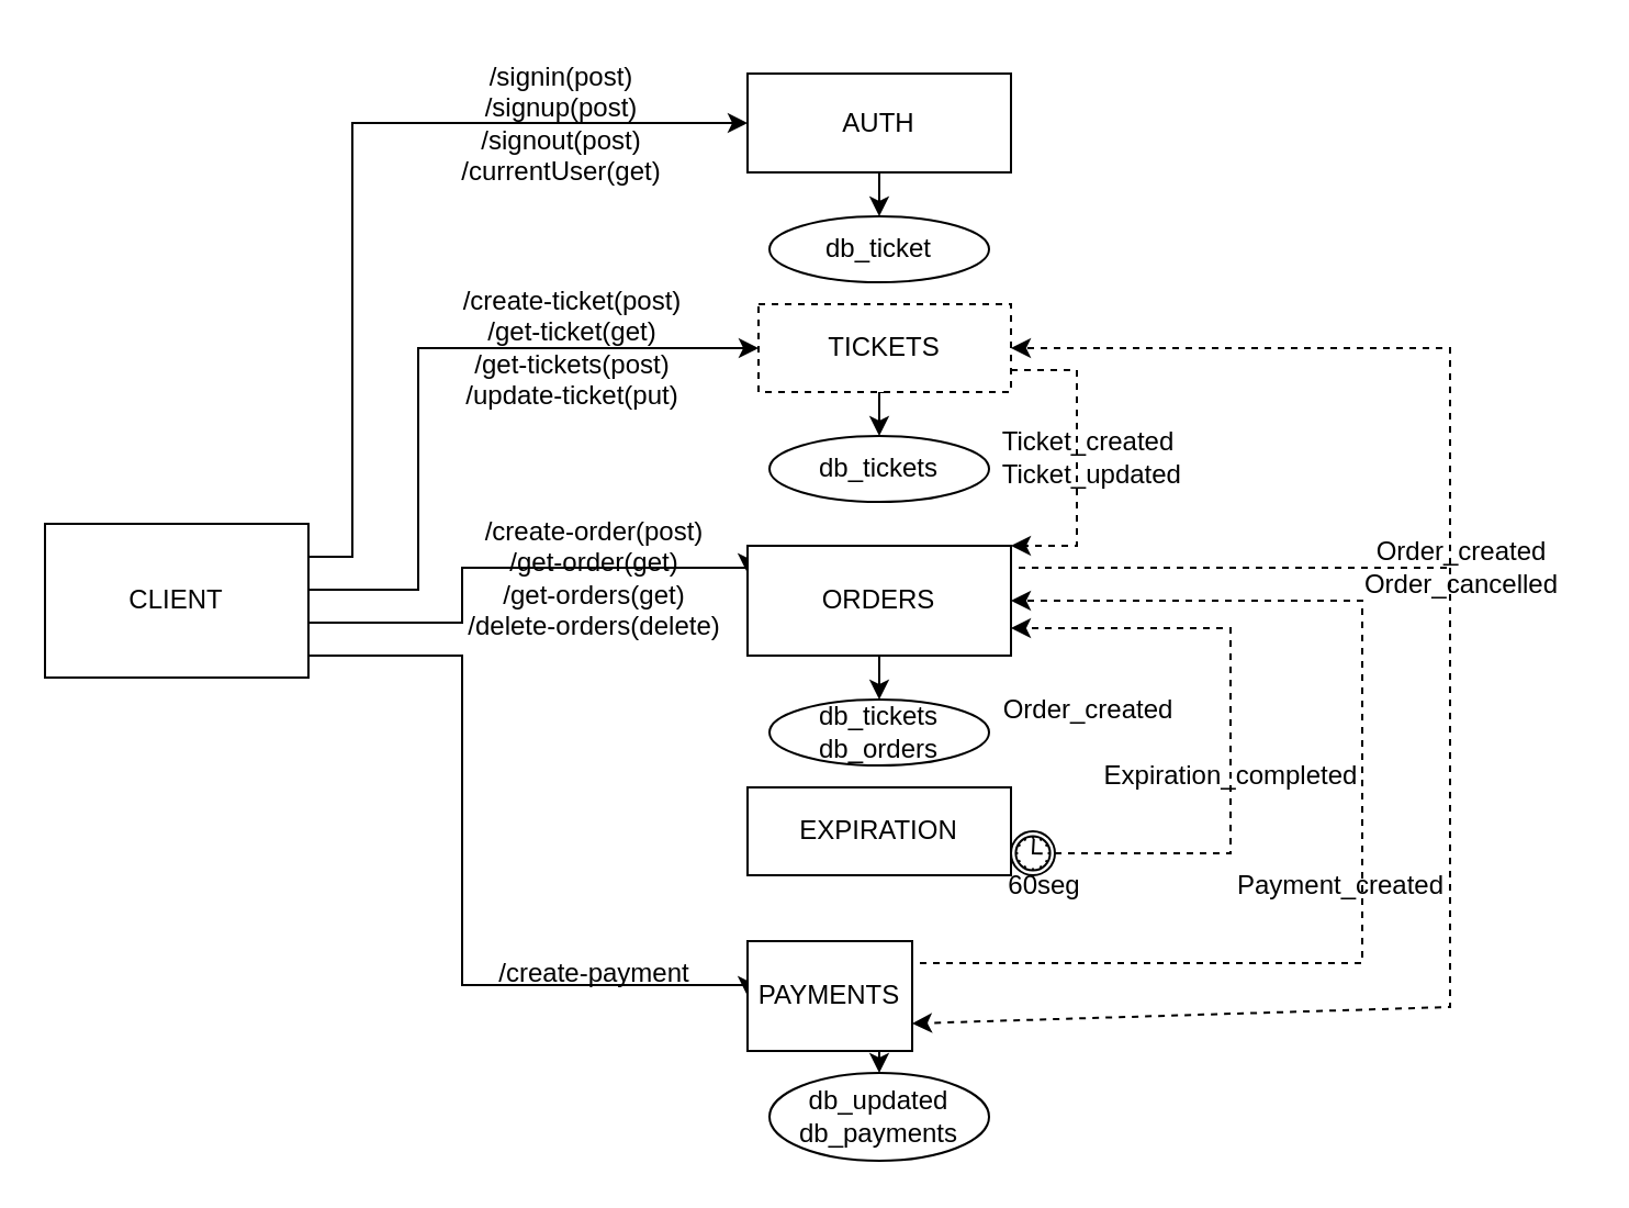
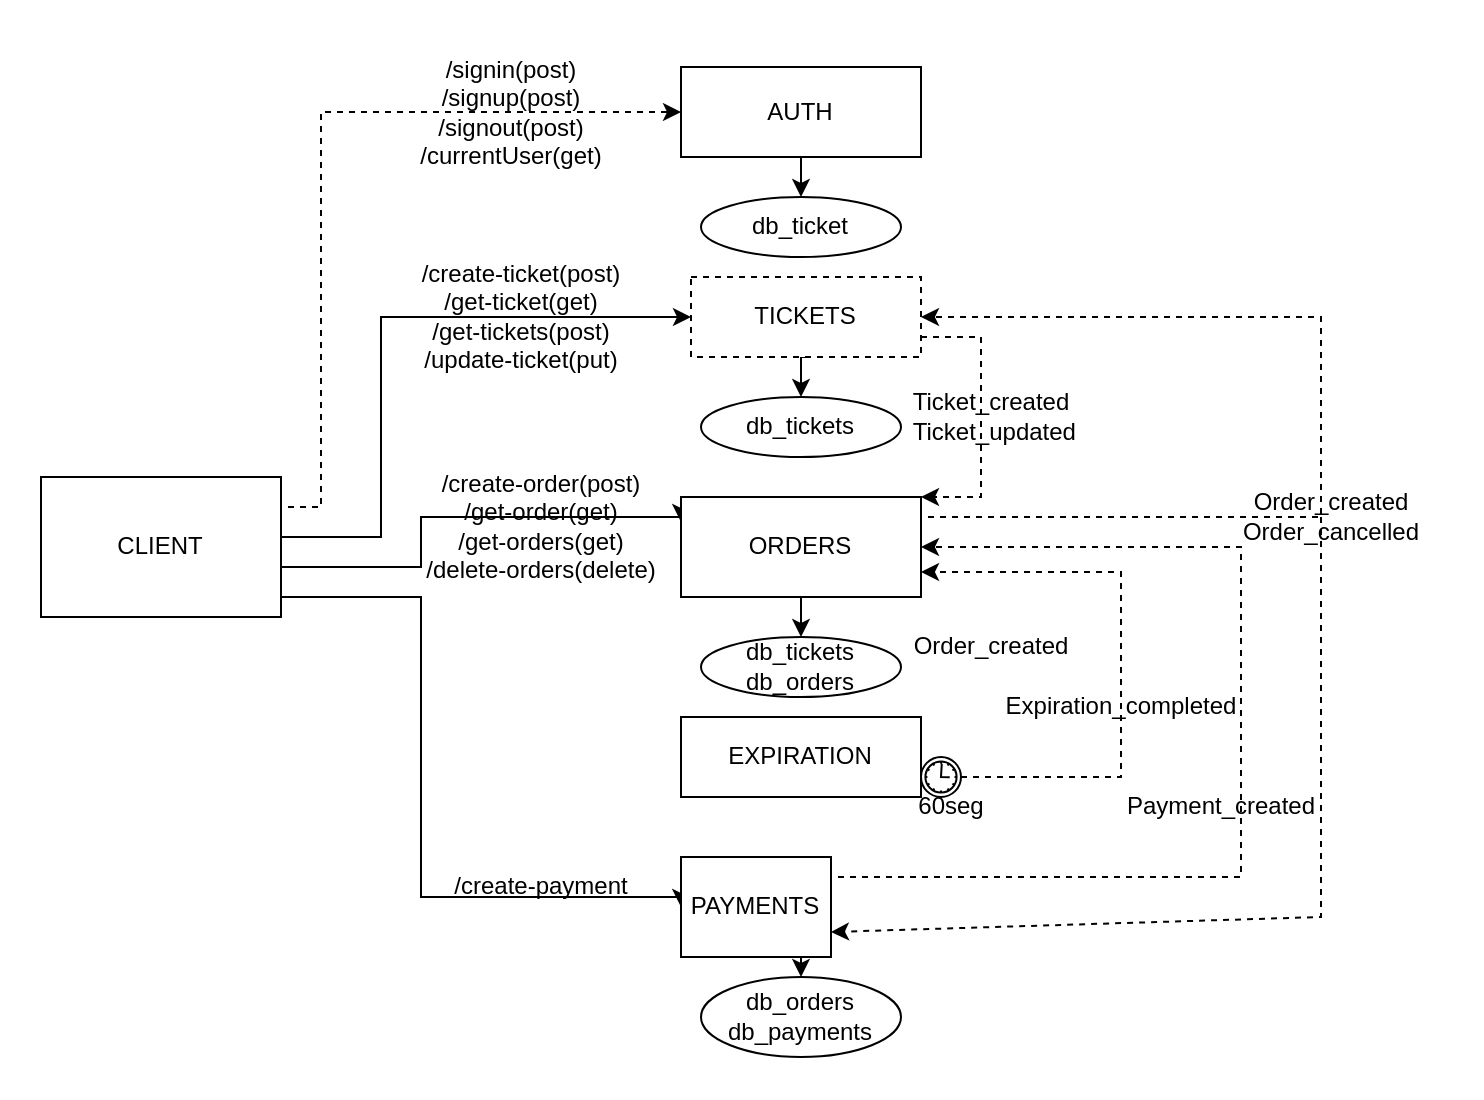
- <mxCell id="2" style="edgeStyle=orthogonalEdgeStyle;rounded=0;orthogonalLoop=1;jettySize=auto;html=1;exitX=1;exitY=0.25;exitDx=0;exitDy=0;entryX=0;entryY=0.5;entryDx=0;entryDy=0;" edge="1" parent="1" source="6" target="18"><mxGeometry relative="1" as="geometry"><Array as="points"><mxPoint x="160" y="253" /><mxPoint x="160" y="56" /></Array></mxGeometry></mxCell>
+ <mxCell id="2" style="edgeStyle=orthogonalEdgeStyle;rounded=0;orthogonalLoop=1;jettySize=auto;html=1;exitX=1;exitY=0.25;exitDx=0;exitDy=0;entryX=0;entryY=0.5;entryDx=0;entryDy=0;dashed=1;" edge="1" parent="1" source="6" target="18"><mxGeometry relative="1" as="geometry"><Array as="points"><mxPoint x="160" y="253" /><mxPoint x="160" y="56" /></Array></mxGeometry></mxCell>
- <mxCell id="23" value="db_updated&lt;br&gt;db_payments" style="ellipse;whiteSpace=wrap;html=1;" vertex="1" parent="1"><mxGeometry x="350" y="488" width="100" height="40" as="geometry" /></mxCell>
+ <mxCell id="23" value="db_orders&lt;br&gt;db_payments" style="ellipse;whiteSpace=wrap;html=1;" vertex="1" parent="1"><mxGeometry x="350" y="488" width="100" height="40" as="geometry" /></mxCell>
